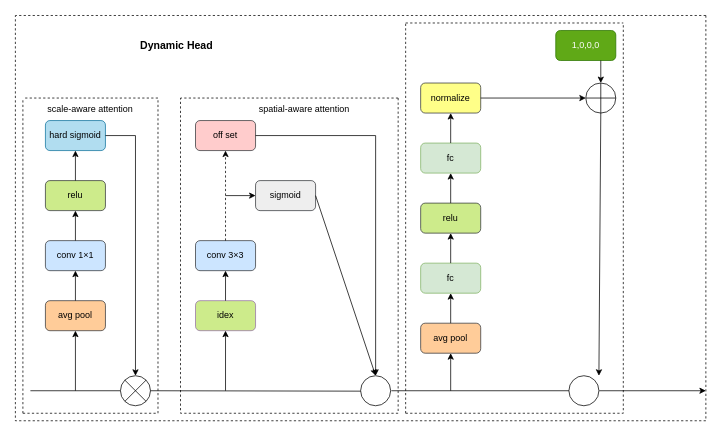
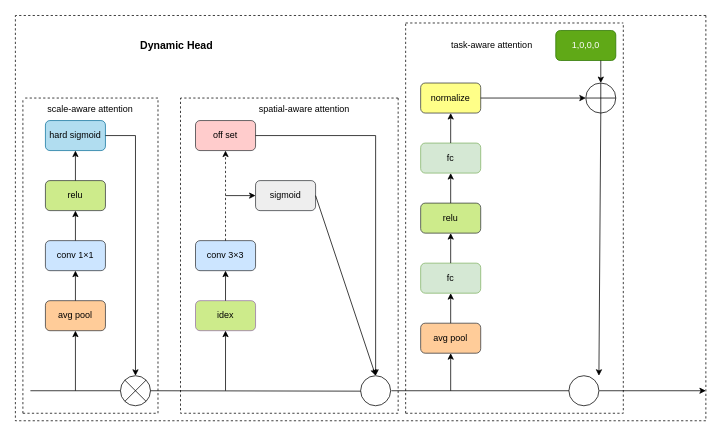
+ <mxCell id="56" value="task-aware attention" style="text;html=1;align=center;verticalAlign=middle;whiteSpace=wrap;rounded=0;" vertex="1" parent="1"><mxGeometry x="590" y="45" width="130" height="30" as="geometry" /></mxCell>
